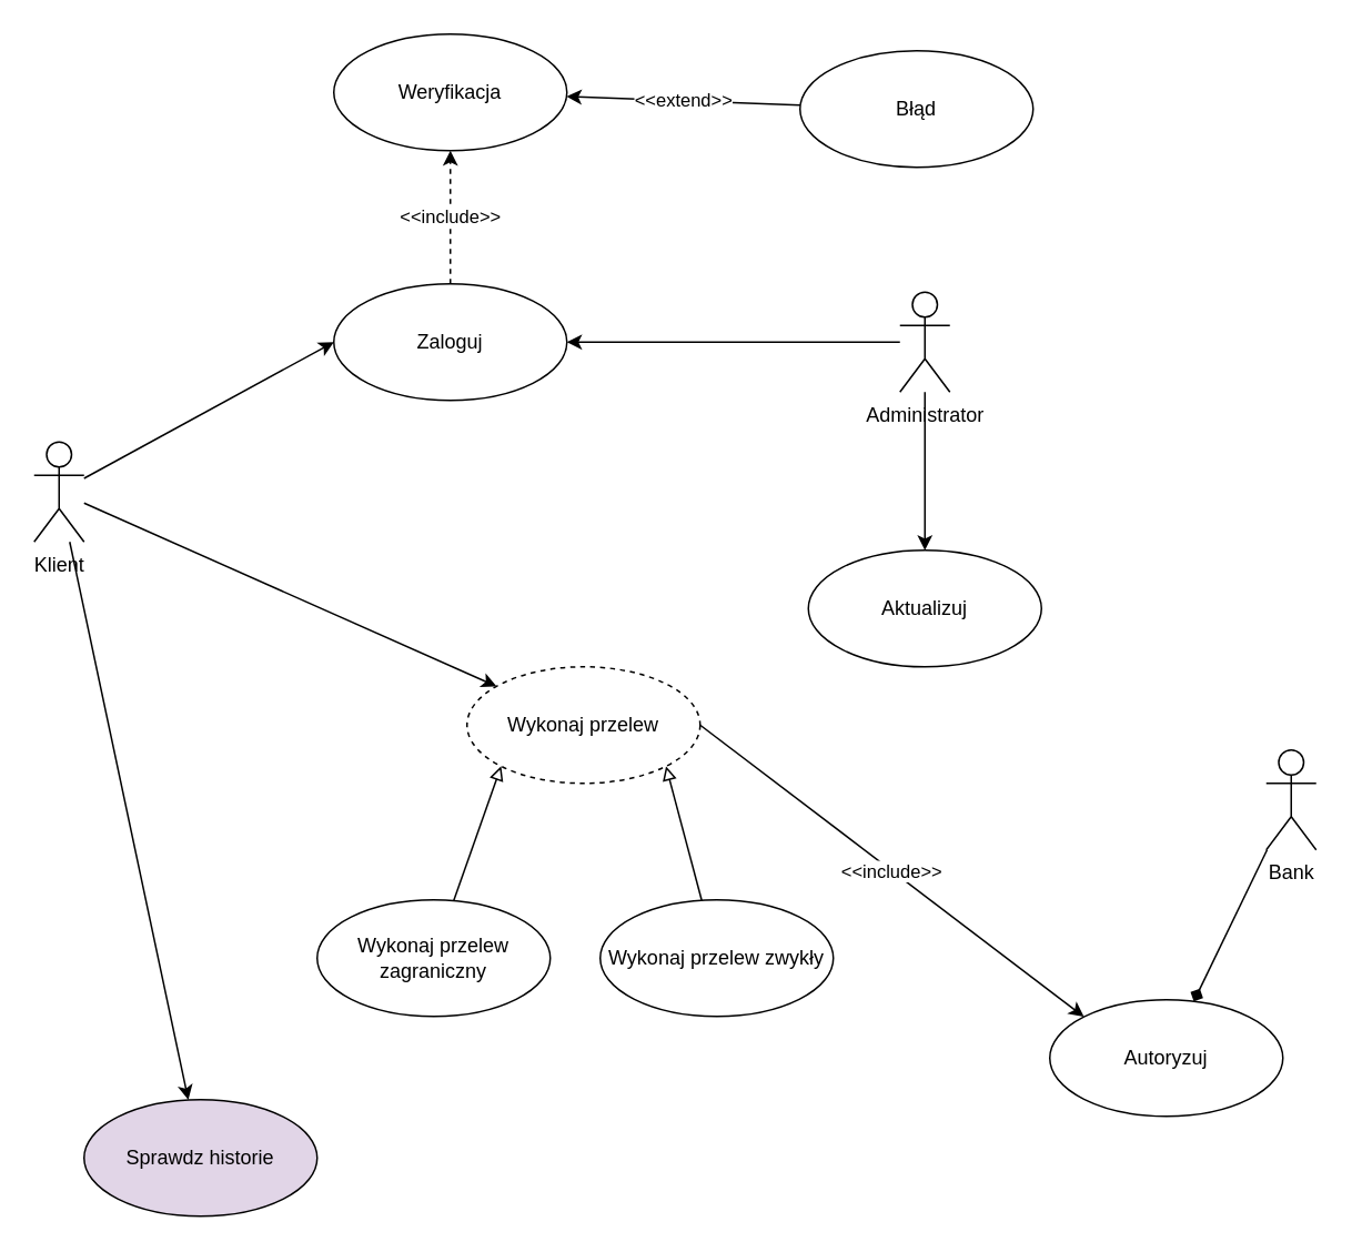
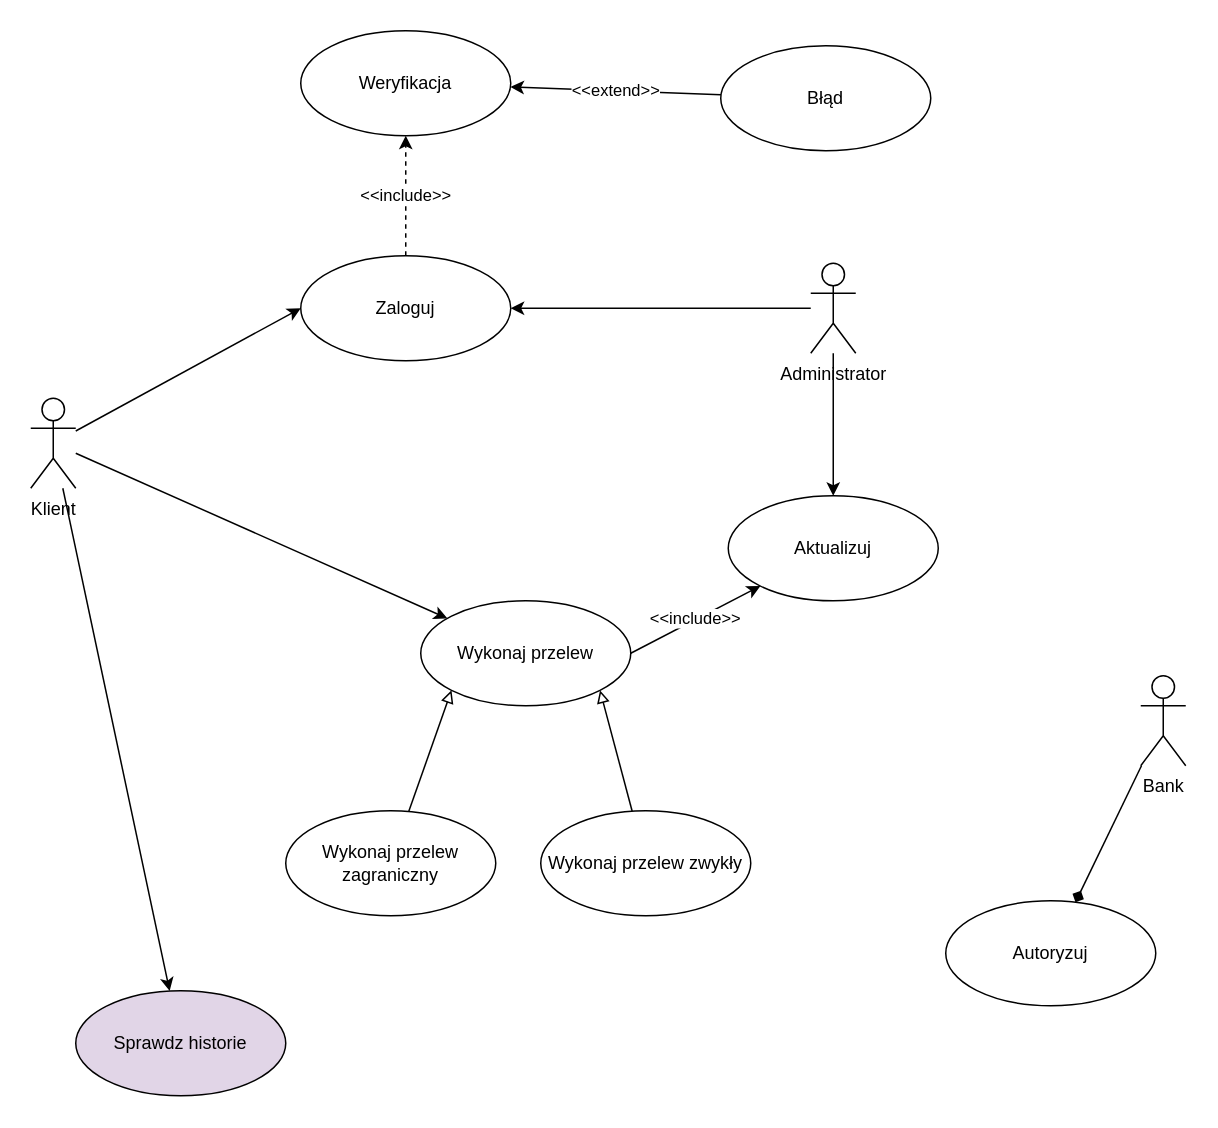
- <mxCell id="15" value="Wykonaj przelew" style="ellipse;whiteSpace=wrap;html=1;dashed=1;" vertex="1" parent="1"><mxGeometry x="280" y="400" width="140" height="70" as="geometry" /></mxCell>
+ <mxCell id="15" value="Wykonaj przelew" style="ellipse;whiteSpace=wrap;html=1;" vertex="1" parent="1"><mxGeometry x="280" y="400" width="140" height="70" as="geometry" /></mxCell>
- <mxCell id="14" value="&amp;lt;&amp;lt;include&amp;gt;&amp;gt;" style="rounded=0;orthogonalLoop=1;jettySize=auto;html=1;entryX=0;entryY=0;entryDx=0;entryDy=0;exitX=1;exitY=0.5;exitDx=0;exitDy=0;" edge="1" parent="1" source="15" target="17"><mxGeometry relative="1" as="geometry" /></mxCell>
+ <mxCell id="14" value="&amp;lt;&amp;lt;include&amp;gt;&amp;gt;" style="rounded=0;orthogonalLoop=1;jettySize=auto;html=1;exitX=1;exitY=0.5;exitDx=0;exitDy=0;" edge="1" parent="1" source="15" target="16"><mxGeometry relative="1" as="geometry" /></mxCell>
